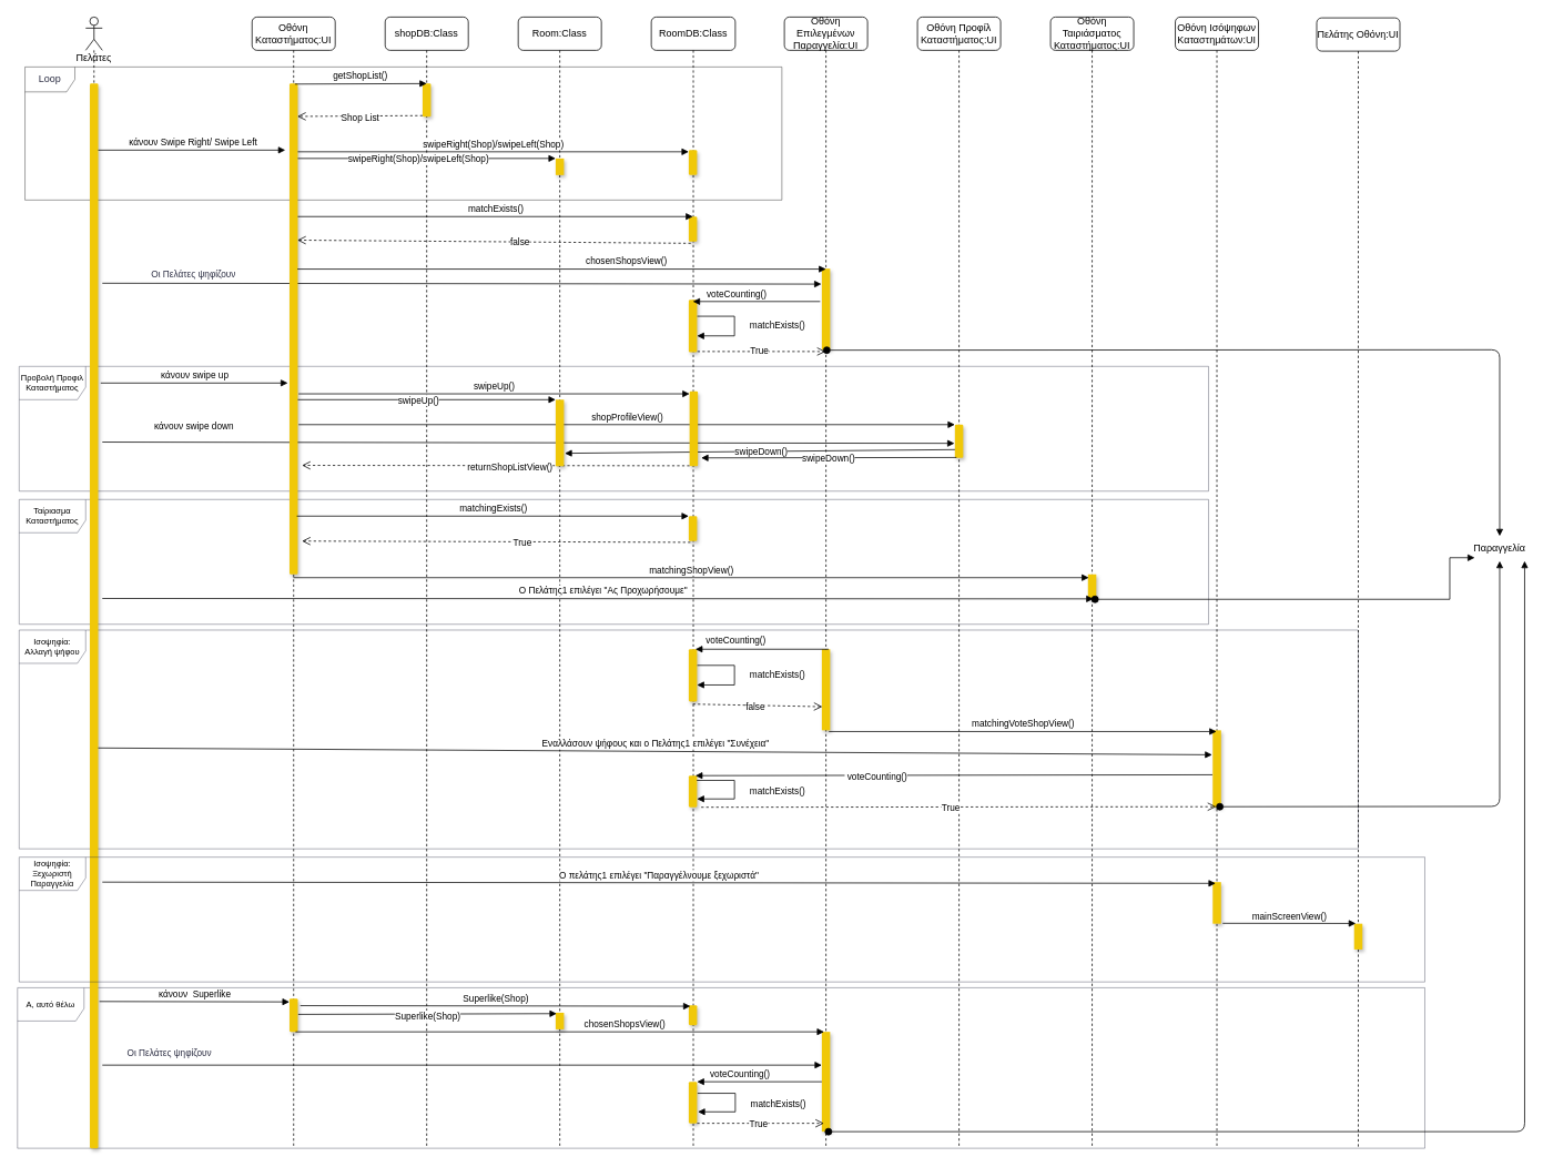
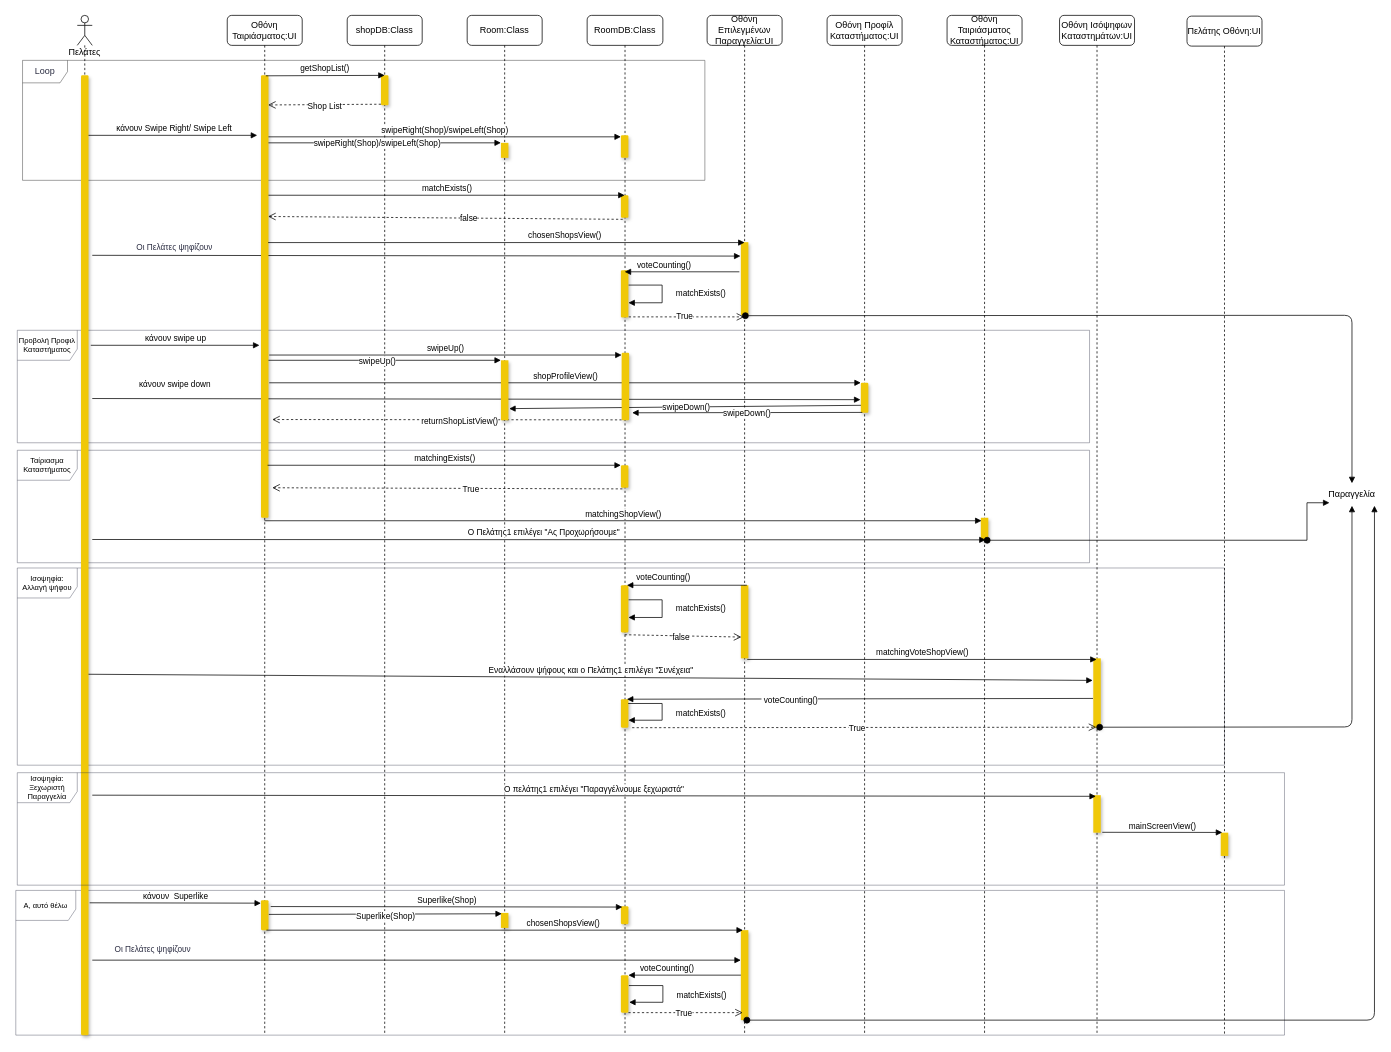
- <mxCell id="13" value="Οθόνη Καταστήματος:UI" style="shape=umlLifeline;perimeter=lifelinePerimeter;whiteSpace=wrap;html=1;container=1;collapsible=0;recursiveResize=0;outlineConnect=0;rounded=1;shadow=0;fillColor=#FFFFFF;" parent="1" vertex="1"><mxGeometry x="302" y="20" width="100" height="1360" as="geometry" /></mxCell>
+ <mxCell id="13" value="Οθόνη Ταιριάσματος:UI" style="shape=umlLifeline;perimeter=lifelinePerimeter;whiteSpace=wrap;html=1;container=1;collapsible=0;recursiveResize=0;outlineConnect=0;rounded=1;shadow=0;fillColor=#FFFFFF;" parent="1" vertex="1"><mxGeometry x="302" y="20" width="100" height="1360" as="geometry" /></mxCell>
